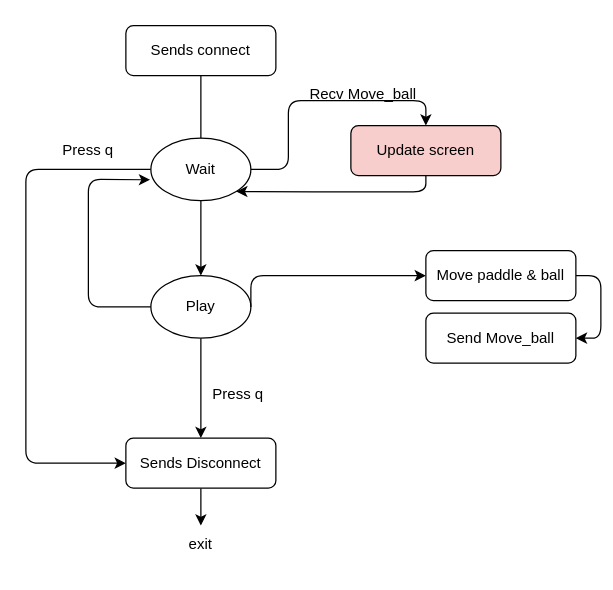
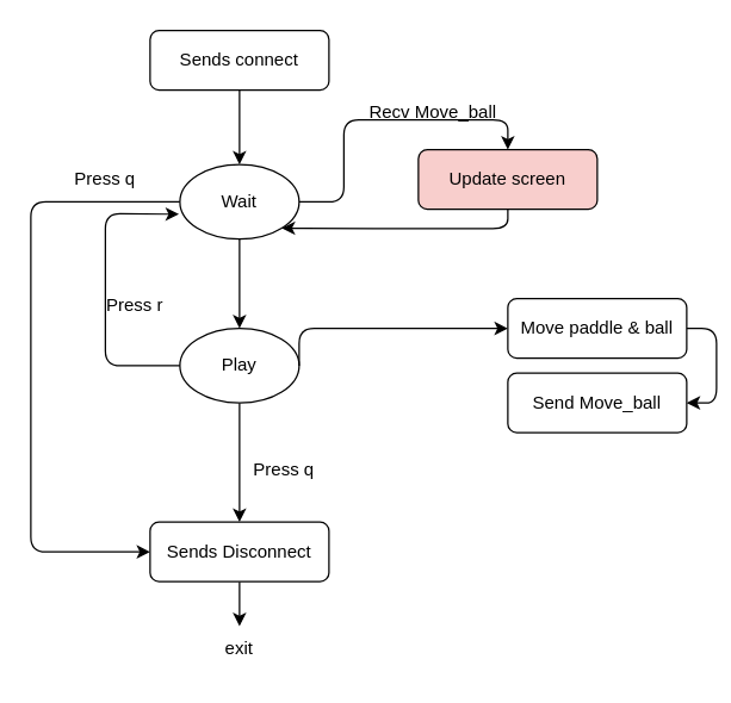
- <mxCell id="9" value="" style="endArrow=none;html=1;rounded=0;entryX=0.5;entryY=0;entryDx=0;entryDy=0;exitX=0.5;exitY=1;exitDx=0;exitDy=0;" edge="1" parent="1" source="2" target="5"><mxGeometry width="50" height="50" relative="1" as="geometry"><mxPoint x="280" y="250" as="sourcePoint" /><mxPoint x="330" y="200" as="targetPoint" /></mxGeometry></mxCell>
+ <mxCell id="9" value="" style="endArrow=classic;html=1;rounded=0;entryX=0.5;entryY=0;entryDx=0;entryDy=0;exitX=0.5;exitY=1;exitDx=0;exitDy=0;" edge="1" parent="1" source="2" target="5"><mxGeometry width="50" height="50" relative="1" as="geometry"><mxPoint x="280" y="250" as="sourcePoint" /><mxPoint x="330" y="200" as="targetPoint" /></mxGeometry></mxCell>
+ <mxCell id="19" value="Press r" style="text;html=1;strokeColor=none;fillColor=none;align=center;verticalAlign=middle;whiteSpace=wrap;rounded=0;" vertex="1" parent="1"><mxGeometry x="40" y="190" width="100" height="30" as="geometry" /></mxCell>
